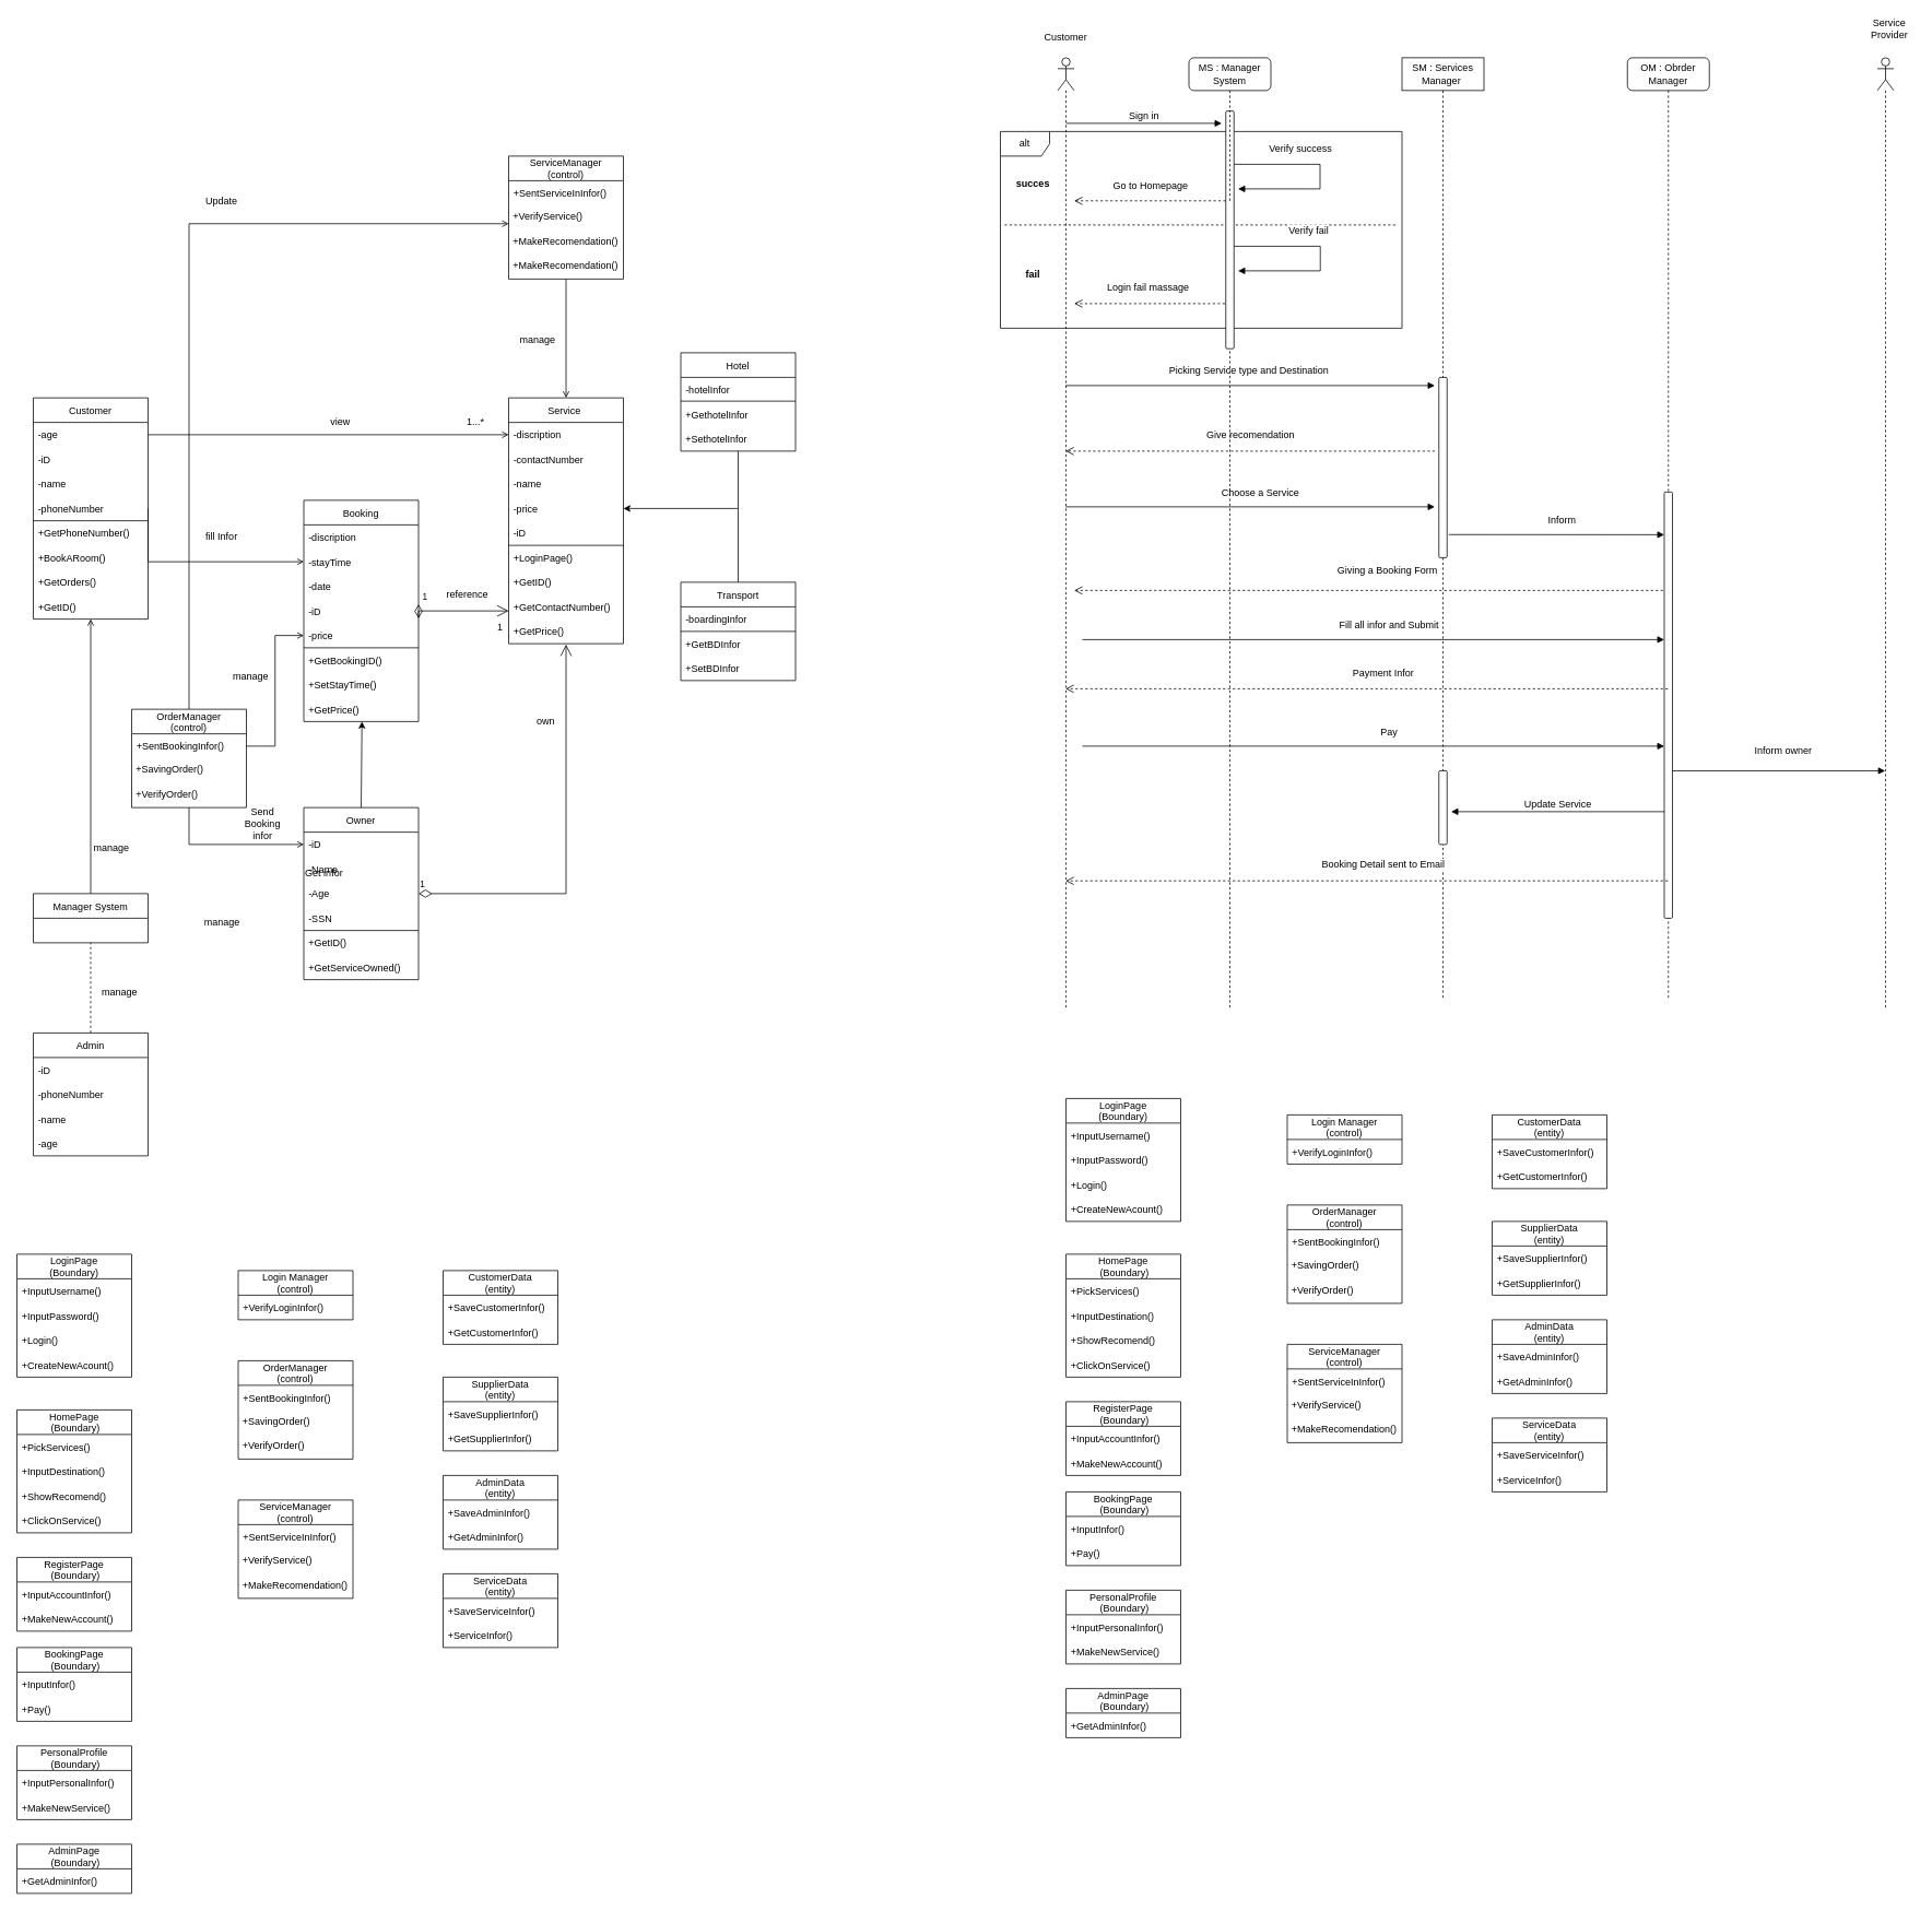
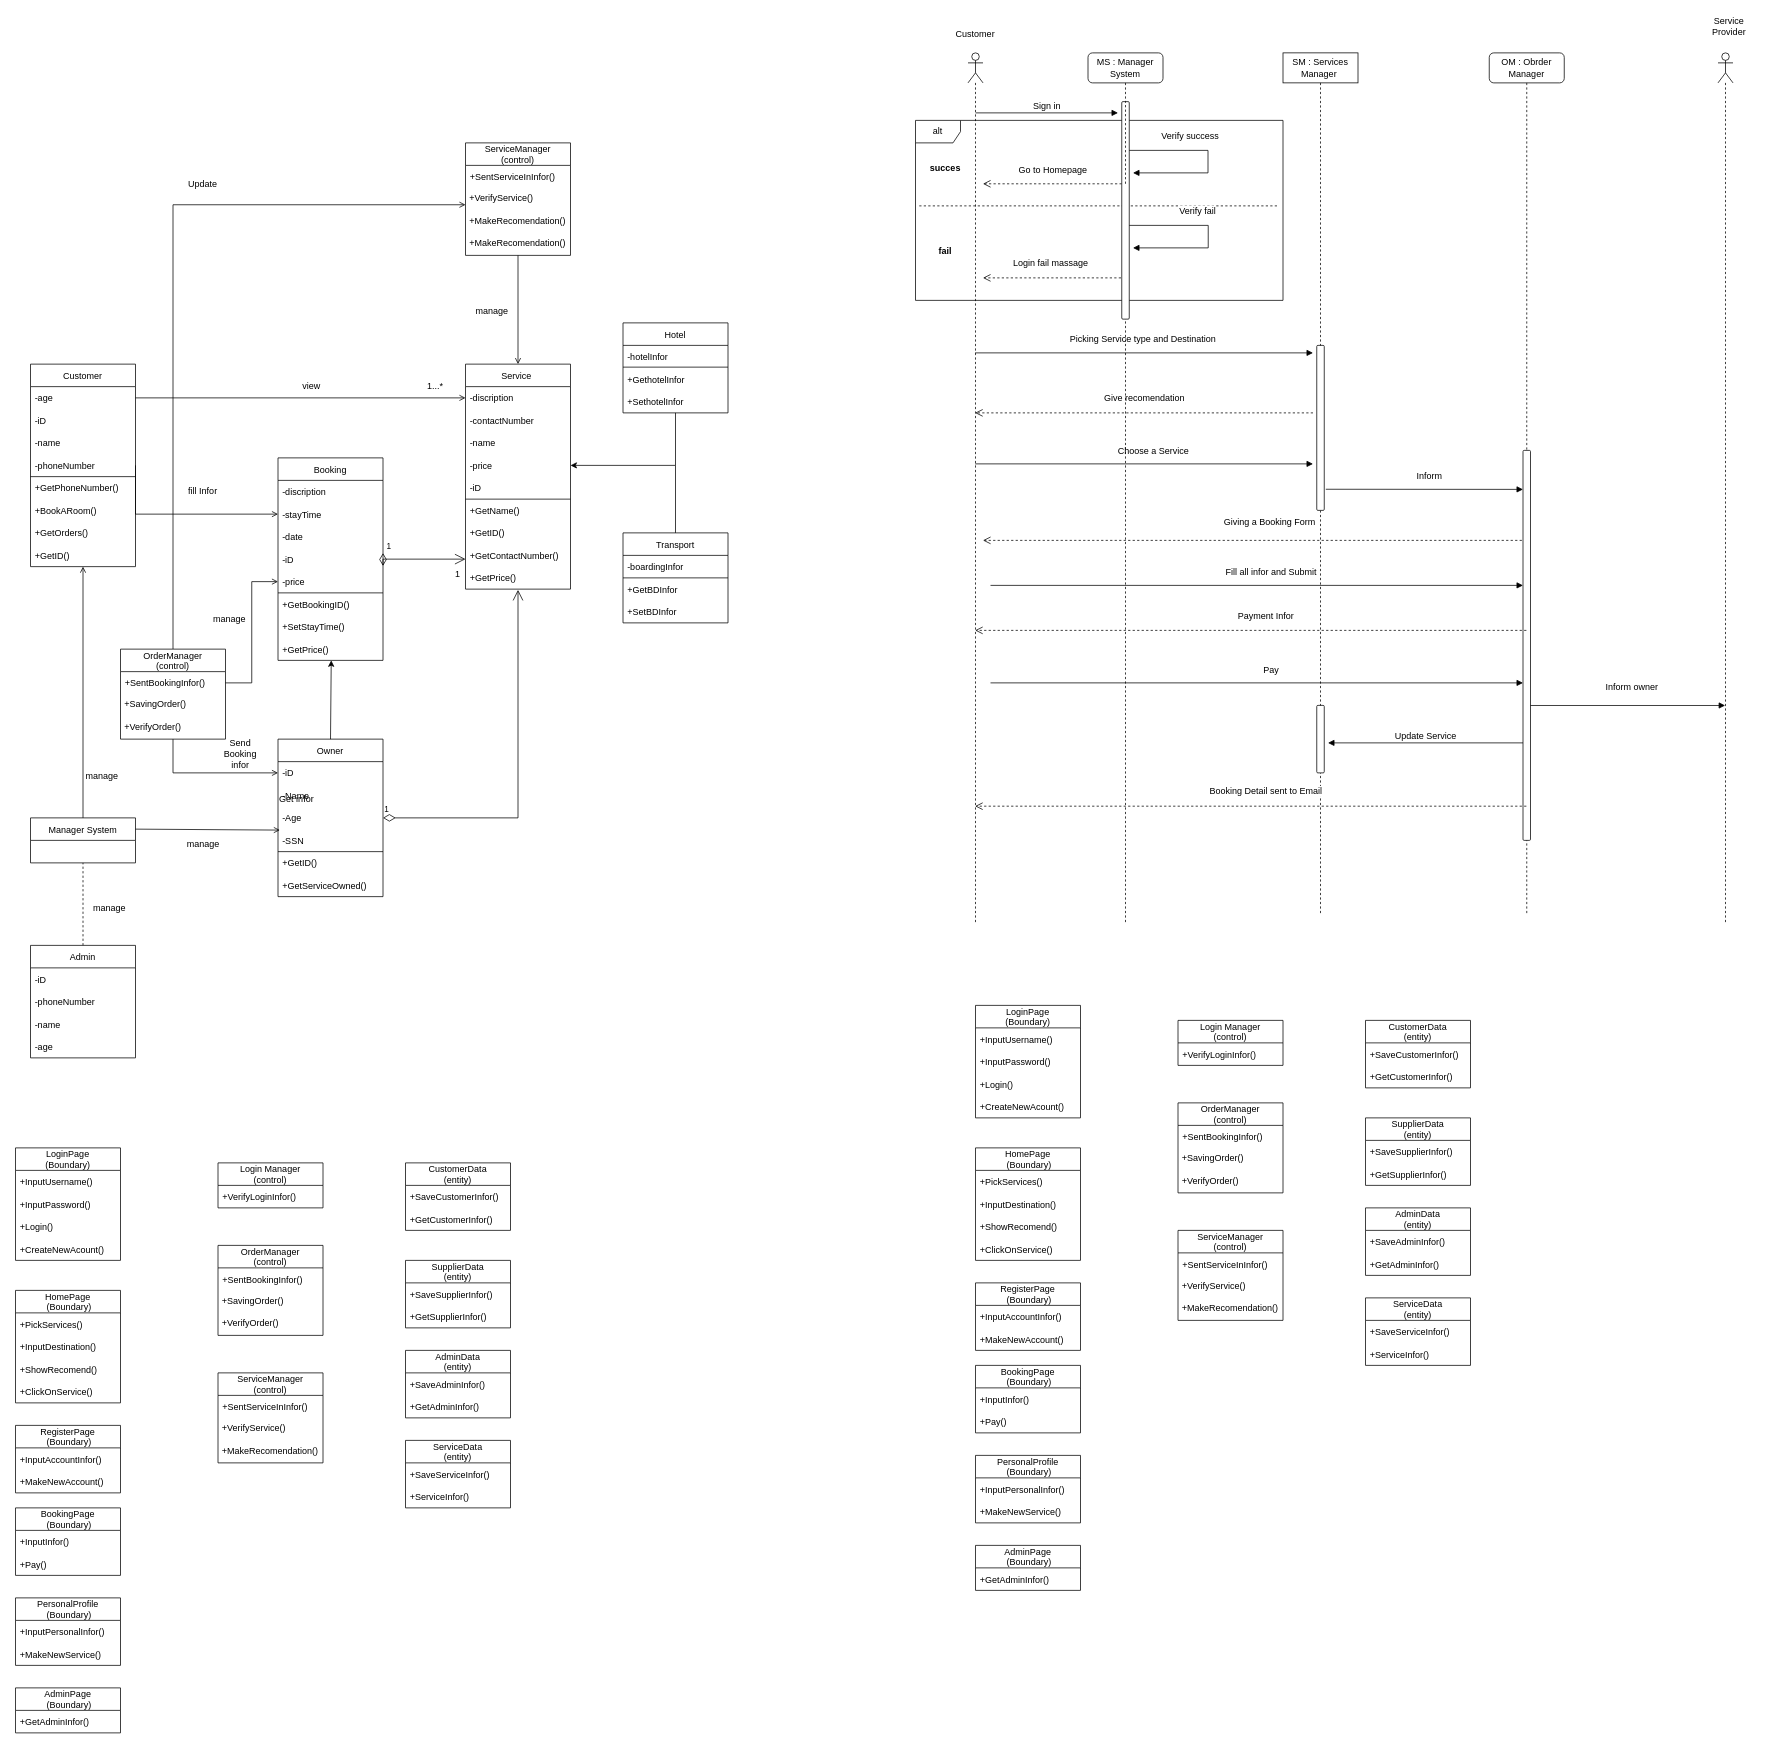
- <mxCell id="30" value="+LoginPage()" style="text;strokeColor=none;fillColor=none;align=left;verticalAlign=middle;spacingLeft=4;spacingRight=4;overflow=hidden;points=[[0,0.5],[1,0.5]];portConstraint=eastwest;rotatable=0;" parent="23" vertex="1"><mxGeometry y="180" width="140" height="30" as="geometry" /></mxCell>
+ <mxCell id="30" value="+GetName()" style="text;strokeColor=none;fillColor=none;align=left;verticalAlign=middle;spacingLeft=4;spacingRight=4;overflow=hidden;points=[[0,0.5],[1,0.5]];portConstraint=eastwest;rotatable=0;" parent="23" vertex="1"><mxGeometry y="180" width="140" height="30" as="geometry" /></mxCell>
- <mxCell id="47" value="reference" style="text;html=1;strokeColor=none;fillColor=none;align=center;verticalAlign=middle;whiteSpace=wrap;rounded=0;" parent="1" vertex="1"><mxGeometry x="540" y="710" width="60" height="30" as="geometry" /></mxCell>
- <mxCell id="43" value="own" style="text;html=1;align=center;verticalAlign=middle;resizable=0;points=[];autosize=1;strokeColor=none;fillColor=none;" parent="1" vertex="1"><mxGeometry x="640" y="865" width="50" height="30" as="geometry" /></mxCell>
+ <mxCell id="65" value="" style="endArrow=open;html=1;rounded=0;exitX=1;exitY=0.25;exitDx=0;exitDy=0;entryX=0.018;entryY=0.043;entryDx=0;entryDy=0;endFill=0;entryPerimeter=0;" parent="1" target="38" edge="1" source="63"><mxGeometry width="50" height="50" relative="1" as="geometry"><mxPoint x="170" y="1195" as="sourcePoint" /><mxPoint x="244.23" y="1080" as="targetPoint" /></mxGeometry></mxCell>
